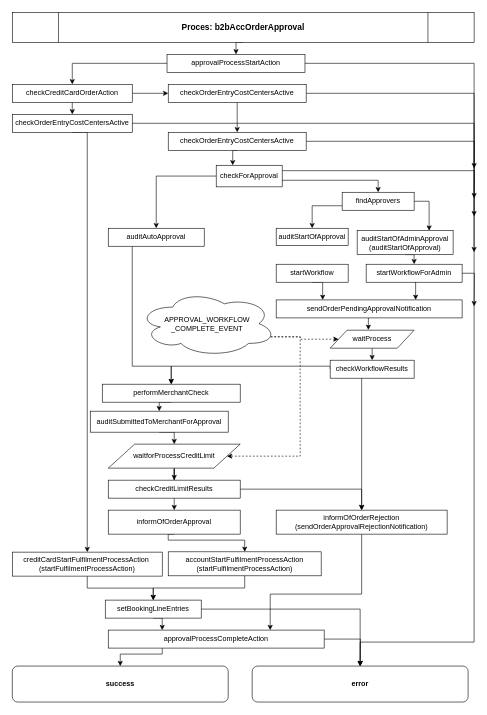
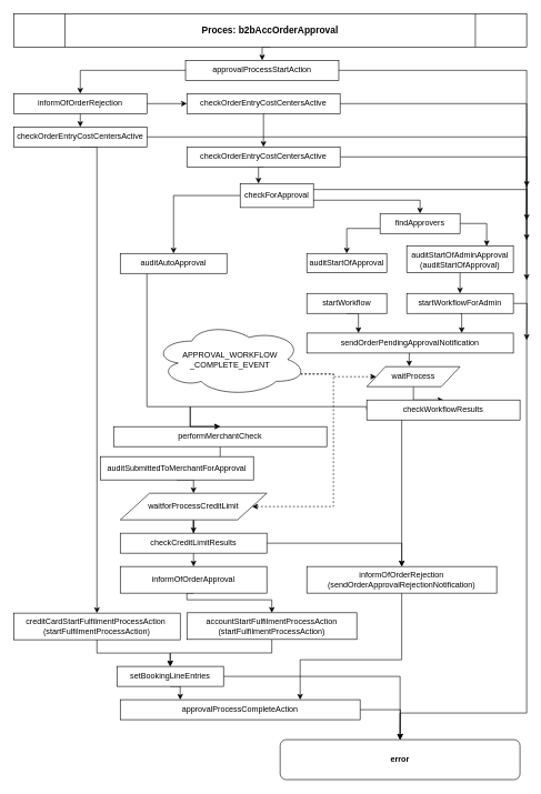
- <mxCell id="11" value="&lt;pre&gt;&lt;font face=&quot;Helvetica&quot;&gt;&lt;span&gt;checkCreditCardOrderAction&lt;/span&gt;&lt;/font&gt;&lt;/pre&gt;" style="rounded=0;whiteSpace=wrap;html=1;" vertex="1" parent="1"><mxGeometry x="20" y="140" width="200" height="30" as="geometry" /></mxCell>
+ <mxCell id="11" value="&lt;pre&gt;&lt;font face=&quot;Helvetica&quot;&gt;&lt;span&gt;informOfOrderRejection&lt;/span&gt;&lt;/font&gt;&lt;/pre&gt;" style="rounded=0;whiteSpace=wrap;html=1;" vertex="1" parent="1"><mxGeometry x="20" y="140" width="200" height="30" as="geometry" /></mxCell>
- <mxCell id="55" value="auditStartOfAdminApproval&lt;br&gt;(auditStartOfApproval)" style="rounded=0;whiteSpace=wrap;html=1;" vertex="1" parent="1"><mxGeometry x="595" y="384" width="160" height="40" as="geometry" /></mxCell>
+ <mxCell id="55" value="auditStartOfAdminApproval&lt;br&gt;(auditStartOfApproval)" style="rounded=0;whiteSpace=wrap;html=1;" vertex="1" parent="1"><mxGeometry x="610" y="369" width="160" height="40" as="geometry" /></mxCell>
- <mxCell id="67" value="checkWorkflowResults" style="rounded=0;whiteSpace=wrap;html=1;" vertex="1" parent="1"><mxGeometry x="550" y="600" width="140" height="30" as="geometry" /></mxCell>
+ <mxCell id="67" value="checkWorkflowResults" style="rounded=0;whiteSpace=wrap;html=1;" vertex="1" parent="1"><mxGeometry x="550" y="600" width="230" height="30" as="geometry" /></mxCell>
- <mxCell id="39" value="performMerchantCheck" style="rounded=0;whiteSpace=wrap;html=1;" vertex="1" parent="1"><mxGeometry x="170" y="640" width="230" height="30" as="geometry" /></mxCell>
+ <mxCell id="39" value="performMerchantCheck" style="rounded=0;whiteSpace=wrap;html=1;" vertex="1" parent="1"><mxGeometry x="170" y="640" width="320" height="30" as="geometry" /></mxCell>
- <mxCell id="23" style="edgeStyle=orthogonalEdgeStyle;rounded=0;orthogonalLoop=1;jettySize=auto;html=1;exitX=0.25;exitY=1;exitDx=0;exitDy=0;" edge="1" parent="1" source="25" target="8"><mxGeometry relative="1" as="geometry"><Array as="points"><mxPoint x="270" y="1090" /><mxPoint x="200" y="1090" /></Array></mxGeometry></mxCell>
- <mxCell id="8" value="&lt;div&gt;&lt;b&gt;success&lt;/b&gt;&lt;/div&gt;" style="rounded=1;whiteSpace=wrap;html=1;" vertex="1" parent="1"><mxGeometry x="20" y="1110" width="360" height="60" as="geometry" /></mxCell>
